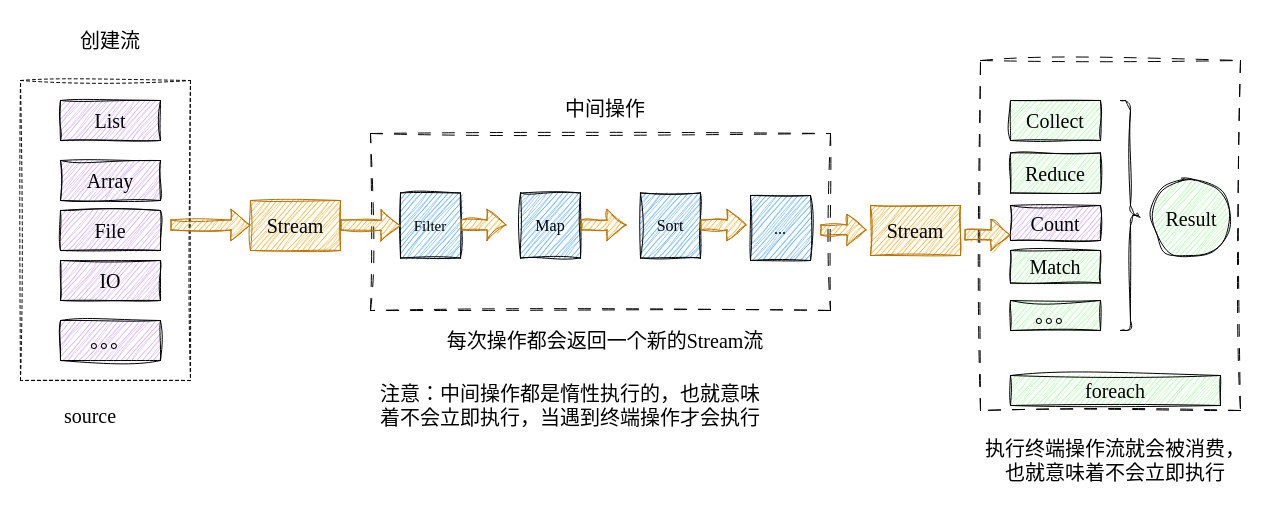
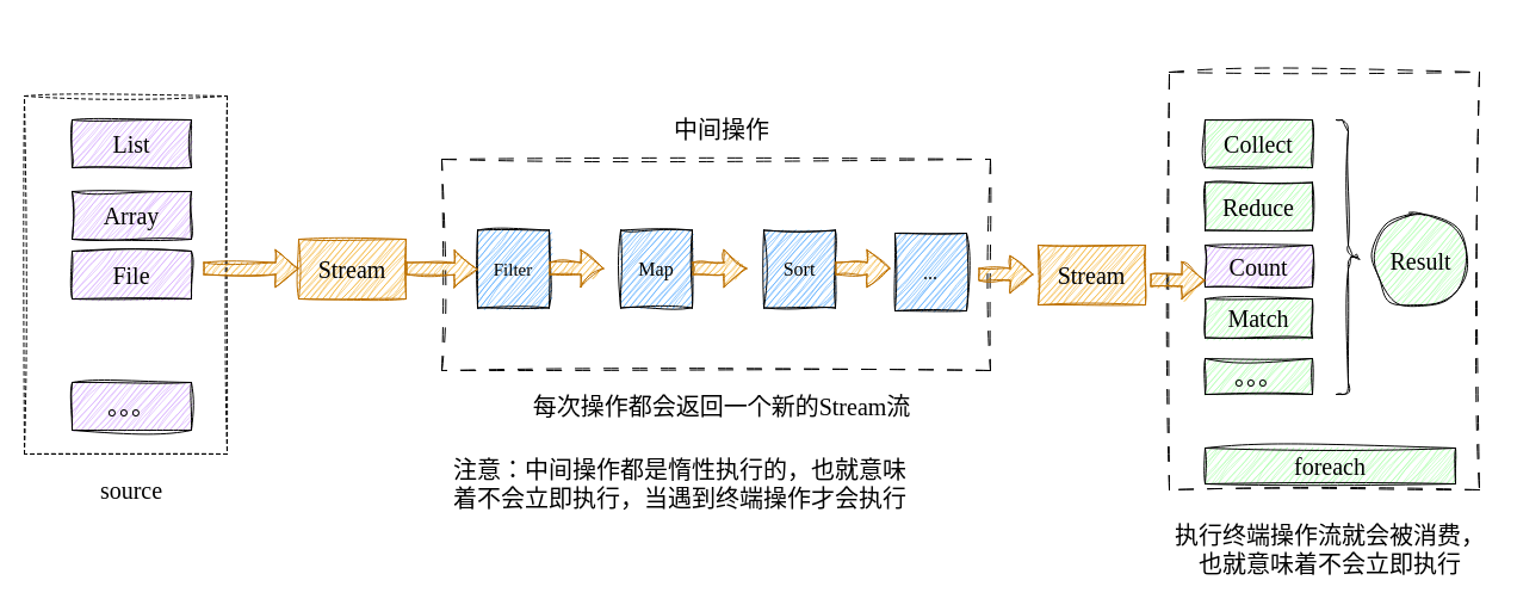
- <mxCell id="12" value="创建流" style="text;html=1;strokeColor=none;fillColor=none;align=center;verticalAlign=middle;whiteSpace=wrap;rounded=0;fontSize=20;fontFamily=Architects Daughter;labelBackgroundColor=none;sketch=1;curveFitting=1;jiggle=2;" vertex="1" parent="1"><mxGeometry x="45" y="20" width="130" height="40" as="geometry" /></mxCell>
- <mxCell id="8" value="IO" style="rounded=0;whiteSpace=wrap;html=1;hachureGap=4;fontFamily=Georgia;fontSize=20;labelBackgroundColor=none;fillColor=#CC99FF;sketch=1;curveFitting=1;jiggle=2;" vertex="1" parent="1"><mxGeometry x="60" y="260" width="100" height="40" as="geometry" /></mxCell>
- <mxCell id="13" value="source" style="text;html=1;strokeColor=none;fillColor=none;align=center;verticalAlign=middle;whiteSpace=wrap;rounded=0;fontSize=20;fontFamily=Georgia;labelBackgroundColor=none;sketch=1;curveFitting=1;jiggle=2;" vertex="1" parent="1"><mxGeometry x="25" y="395" width="130" height="40" as="geometry" /></mxCell>
+ <mxCell id="13" value="source" style="text;html=1;strokeColor=none;fillColor=none;align=center;verticalAlign=middle;whiteSpace=wrap;rounded=0;fontSize=20;fontFamily=Georgia;labelBackgroundColor=none;sketch=1;curveFitting=1;jiggle=2;" vertex="1" parent="1"><mxGeometry x="45" y="390" width="130" height="40" as="geometry" /></mxCell>
